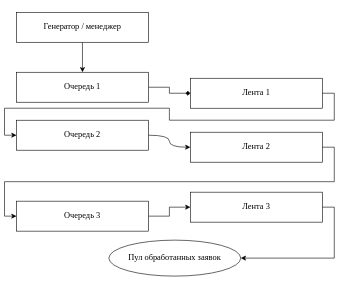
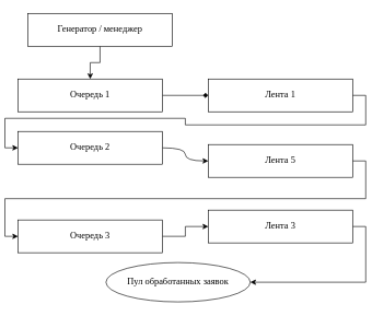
- <mxCell id="15" value="Генератор / менеджер" style="rounded=0;whiteSpace=wrap;html=1;fontSize=14;fontFamily=Times New Roman;" vertex="1" parent="1"><mxGeometry x="20" y="20" width="220" height="50" as="geometry" /></mxCell>
+ <mxCell id="15" value="Генератор / менеджер" style="rounded=0;whiteSpace=wrap;html=1;fontSize=14;fontFamily=Times New Roman;" vertex="1" parent="1"><mxGeometry x="35" y="20" width="220" height="50" as="geometry" /></mxCell>
- <mxCell id="5" value="Лента 1" style="rounded=0;whiteSpace=wrap;html=1;fontSize=14;fontFamily=Times New Roman;" vertex="1" parent="1"><mxGeometry x="310" y="130" width="220" height="50" as="geometry" /></mxCell>
+ <mxCell id="5" value="Лента 1" style="rounded=0;whiteSpace=wrap;html=1;fontSize=14;fontFamily=Times New Roman;" vertex="1" parent="1"><mxGeometry x="310" y="120" width="220" height="50" as="geometry" /></mxCell>
- <mxCell id="9" value="Лента 2" style="rounded=0;whiteSpace=wrap;html=1;fontSize=14;fontFamily=Times New Roman;" vertex="1" parent="1"><mxGeometry x="310" y="220" width="220" height="50" as="geometry" /></mxCell>
+ <mxCell id="9" value="Лента 5" style="rounded=0;whiteSpace=wrap;html=1;fontSize=14;fontFamily=Times New Roman;" vertex="1" parent="1"><mxGeometry x="310" y="220" width="220" height="50" as="geometry" /></mxCell>
- <mxCell id="16" value="Пул обработанных заявок" style="ellipse;whiteSpace=wrap;html=1;fontFamily=Times New Roman;fontSize=14;" vertex="1" parent="1"><mxGeometry x="174" y="400" width="220" height="60" as="geometry" /></mxCell>
+ <mxCell id="16" value="Пул обработанных заявок" style="ellipse;whiteSpace=wrap;html=1;fontFamily=Times New Roman;fontSize=14;" vertex="1" parent="1"><mxGeometry x="154" y="400" width="220" height="60" as="geometry" /></mxCell>
